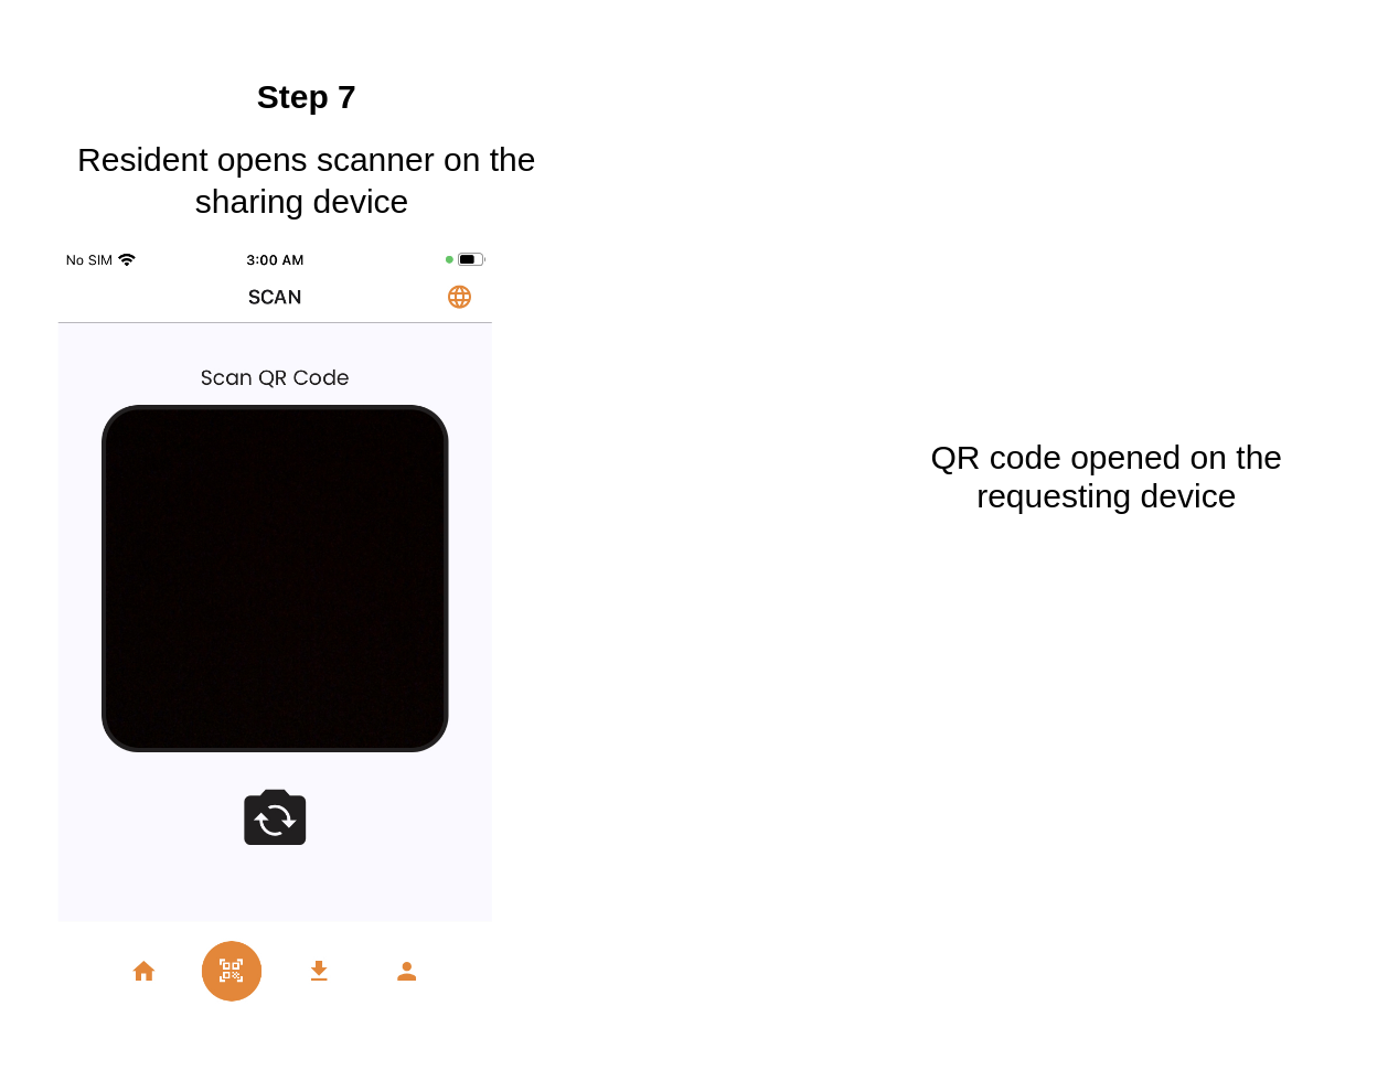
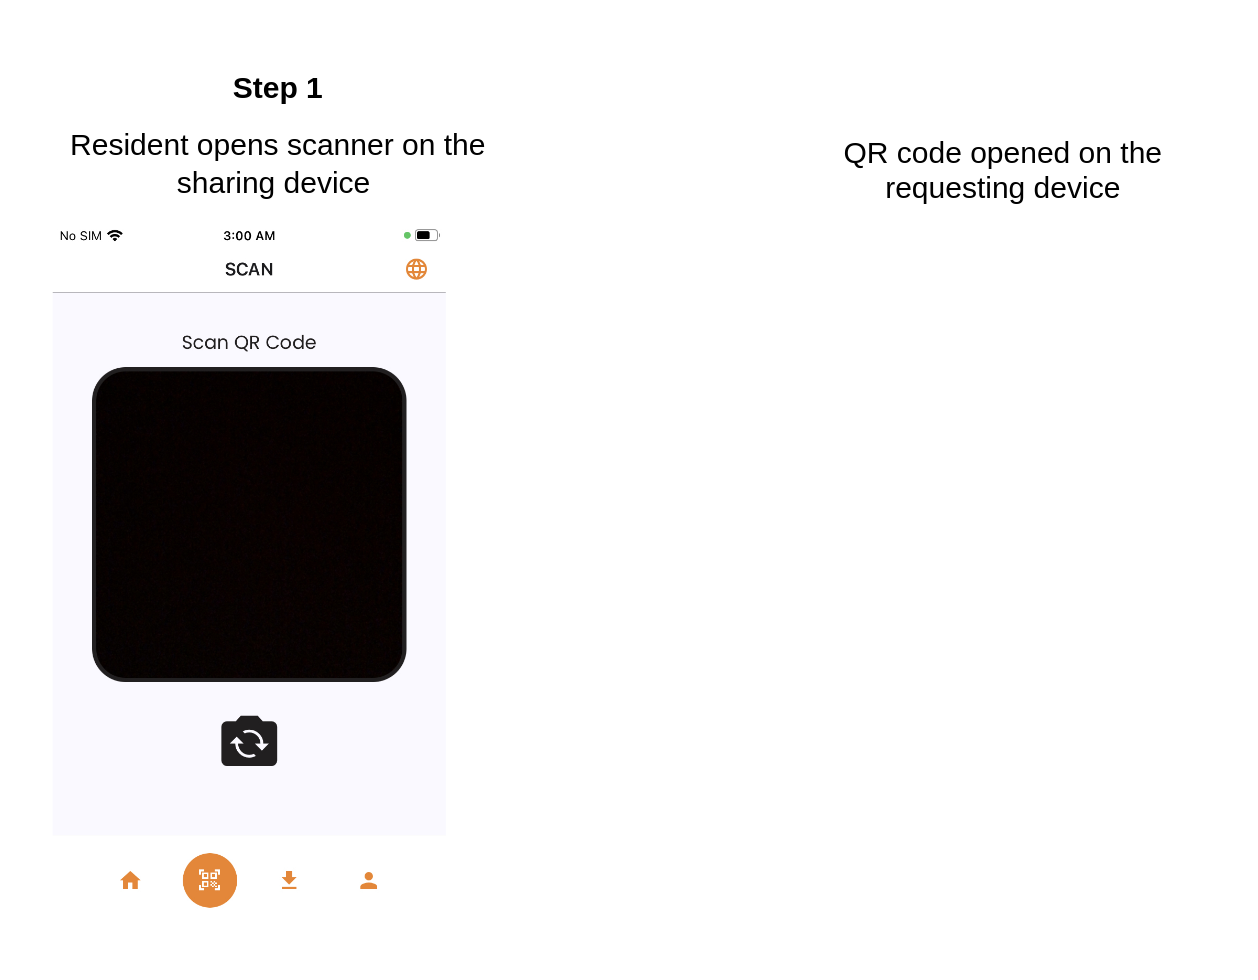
- <mxCell id="3" value="&lt;b&gt;Step 7&lt;/b&gt;" style="text;html=1;strokeColor=none;fillColor=none;align=center;verticalAlign=middle;whiteSpace=wrap;rounded=0;" vertex="1" parent="1"><mxGeometry x="80.68" y="20" width="60" height="30" as="geometry" /></mxCell>
+ <mxCell id="3" value="&lt;b&gt;Step 1&lt;/b&gt;" style="text;html=1;strokeColor=none;fillColor=none;align=center;verticalAlign=middle;whiteSpace=wrap;rounded=0;" vertex="1" parent="1"><mxGeometry x="80.68" y="20" width="60" height="30" as="geometry" /></mxCell>
- <mxCell id="5" value="&lt;div&gt;QR code opened on the requesting device&lt;/div&gt;&lt;div&gt;&lt;br&gt;&lt;/div&gt;" style="text;html=1;strokeColor=none;fillColor=none;align=center;verticalAlign=middle;whiteSpace=wrap;rounded=0;" vertex="1" parent="1"><mxGeometry x="321" y="165" width="160" height="30" as="geometry" /></mxCell>
+ <mxCell id="5" value="&lt;div&gt;QR code opened on the requesting device&lt;/div&gt;&lt;div&gt;&lt;br&gt;&lt;/div&gt;" style="text;html=1;strokeColor=none;fillColor=none;align=center;verticalAlign=middle;whiteSpace=wrap;rounded=0;" vertex="1" parent="1"><mxGeometry x="321" y="60" width="160" height="30" as="geometry" /></mxCell>
